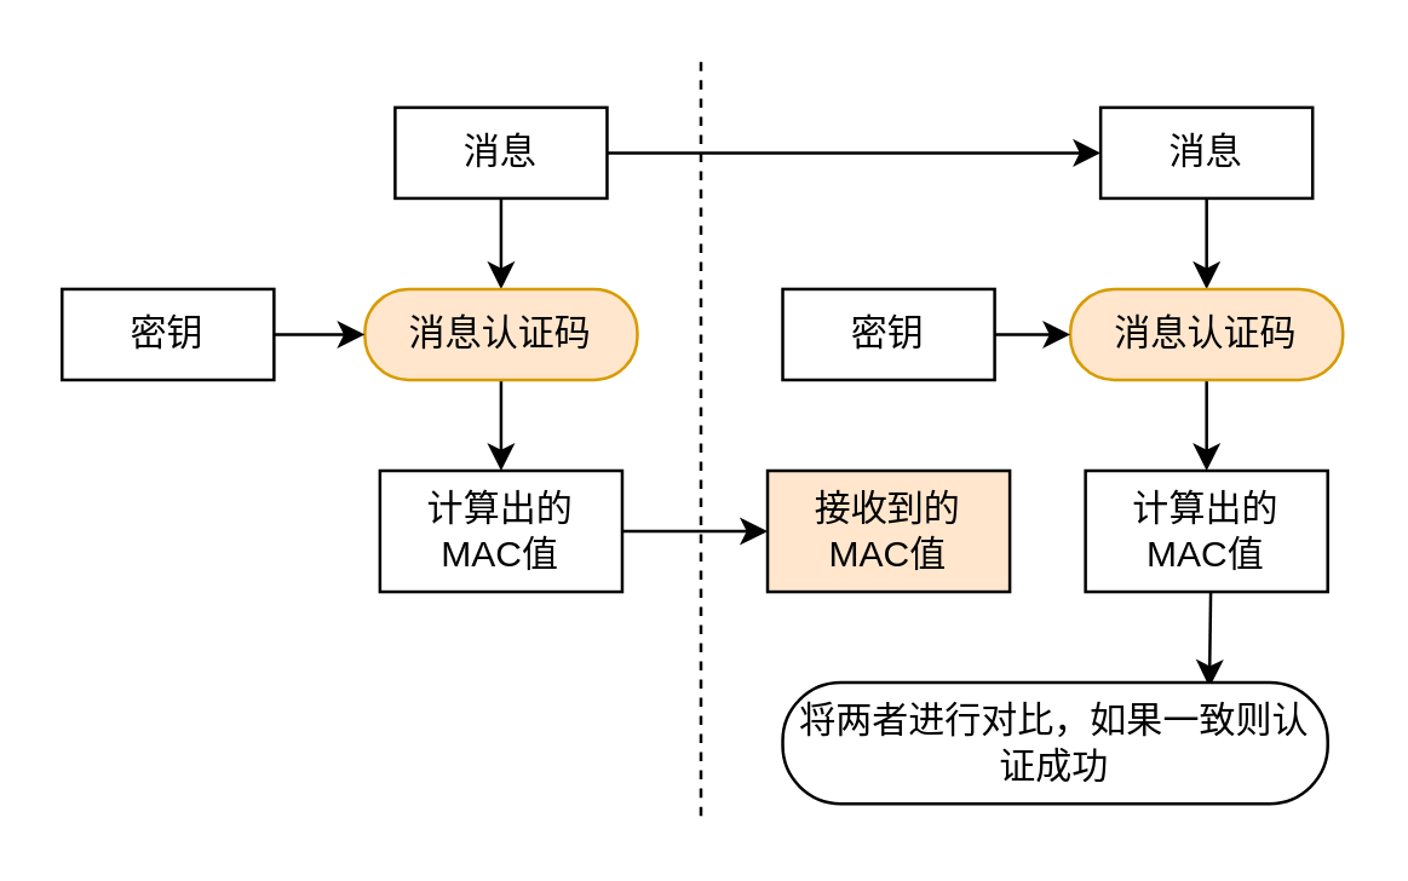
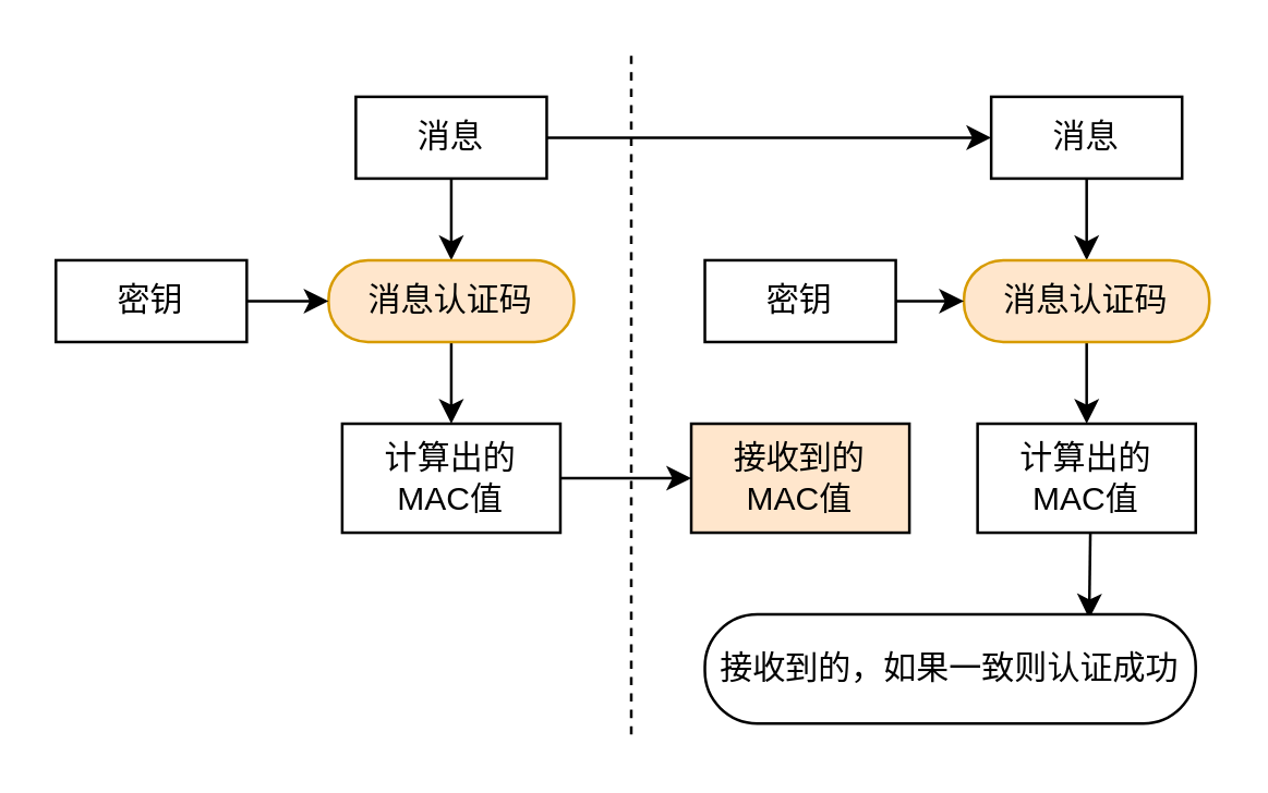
- <mxCell id="20" value="将两者进行对比，如果一致则认证成功" style="rounded=1;whiteSpace=wrap;html=1;arcSize=48;" parent="1" vertex="1"><mxGeometry x="258" y="225" width="180" height="40" as="geometry" /></mxCell>
+ <mxCell id="20" value="接收到的，如果一致则认证成功" style="rounded=1;whiteSpace=wrap;html=1;arcSize=48;" parent="1" vertex="1"><mxGeometry x="258" y="225" width="180" height="40" as="geometry" /></mxCell>
